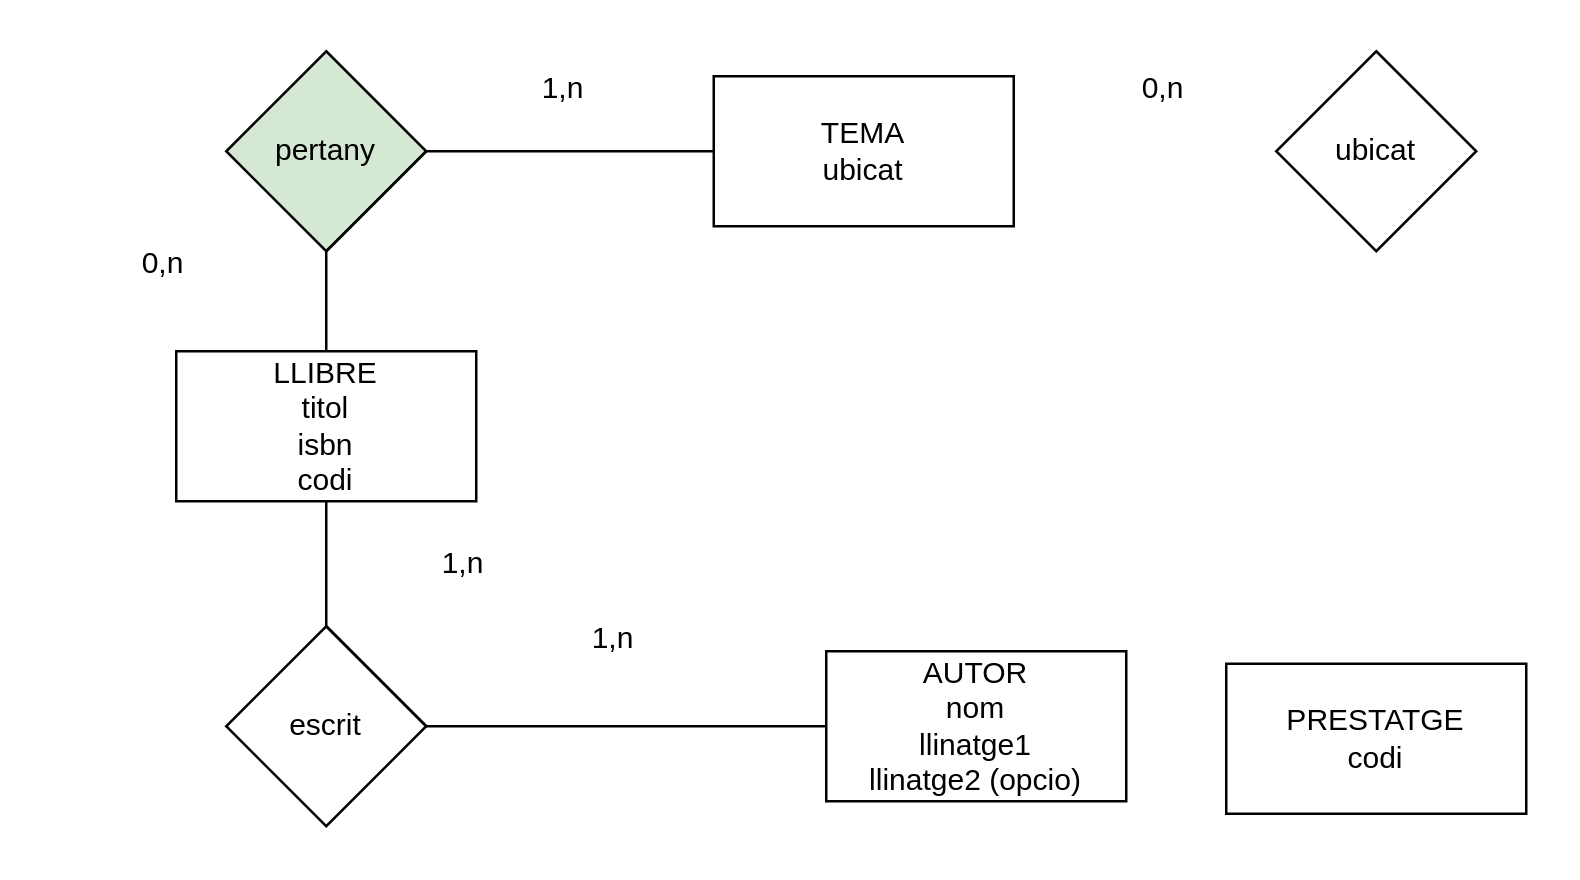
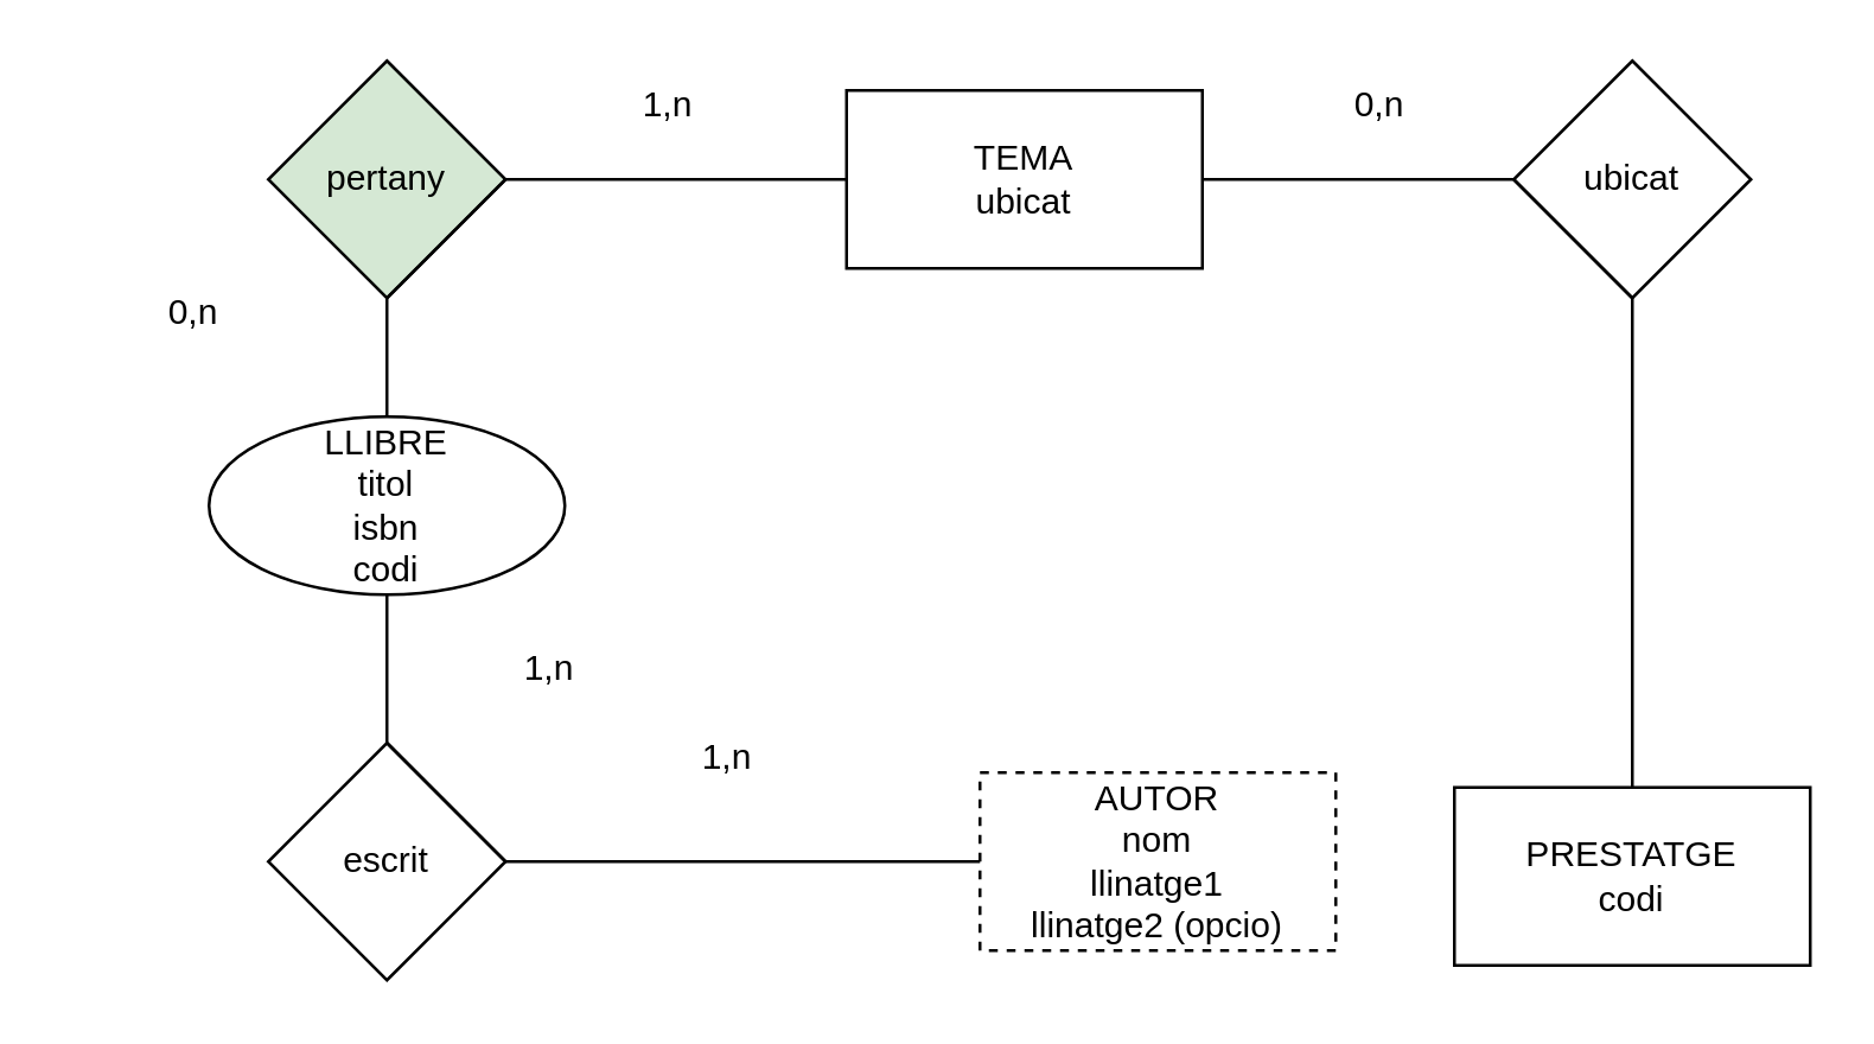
- <mxCell id="2" value="&lt;div&gt;LLIBRE&lt;/div&gt;&lt;div&gt;titol&lt;/div&gt;&lt;div&gt;isbn&lt;br&gt;&lt;/div&gt;&lt;div&gt;codi&lt;br&gt;&lt;/div&gt;" style="rounded=0;whiteSpace=wrap;html=1;" vertex="1" parent="1"><mxGeometry x="70" y="140" width="120" height="60" as="geometry" /></mxCell>
+ <mxCell id="2" value="&lt;div&gt;LLIBRE&lt;/div&gt;&lt;div&gt;titol&lt;/div&gt;&lt;div&gt;isbn&lt;br&gt;&lt;/div&gt;&lt;div&gt;codi&lt;br&gt;&lt;/div&gt;" style="ellipse;whiteSpace=wrap;html=1;" vertex="1" parent="1"><mxGeometry x="70" y="140" width="120" height="60" as="geometry" /></mxCell>
+ <mxCell id="16" value="" style="endArrow=none;html=1;rounded=0;exitX=1;exitY=0.5;exitDx=0;exitDy=0;entryX=0.5;entryY=0;entryDx=0;entryDy=0;" edge="1" parent="1" source="3" target="5"><mxGeometry width="50" height="50" relative="1" as="geometry"><mxPoint x="310" y="360" as="sourcePoint" /><mxPoint x="360" y="310" as="targetPoint" /><Array as="points"><mxPoint x="510" y="60" /><mxPoint x="550" y="100" /></Array></mxGeometry></mxCell>
- <mxCell id="4" value="&lt;div&gt;AUTOR&lt;/div&gt;&lt;div&gt;nom&lt;/div&gt;&lt;div&gt;llinatge1&lt;/div&gt;&lt;div&gt;llinatge2 (opcio)&lt;br&gt;&lt;/div&gt;" style="rounded=0;whiteSpace=wrap;html=1;" vertex="1" parent="1"><mxGeometry x="330" y="260" width="120" height="60" as="geometry" /></mxCell>
+ <mxCell id="4" value="&lt;div&gt;AUTOR&lt;/div&gt;&lt;div&gt;nom&lt;/div&gt;&lt;div&gt;llinatge1&lt;/div&gt;&lt;div&gt;llinatge2 (opcio)&lt;br&gt;&lt;/div&gt;" style="rounded=0;whiteSpace=wrap;html=1;dashed=1;" vertex="1" parent="1"><mxGeometry x="330" y="260" width="120" height="60" as="geometry" /></mxCell>
